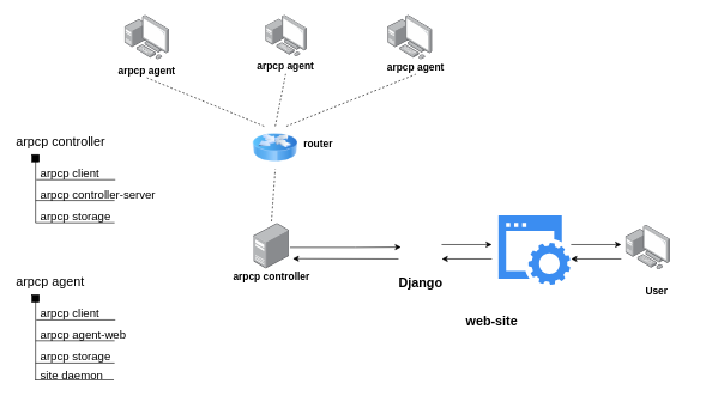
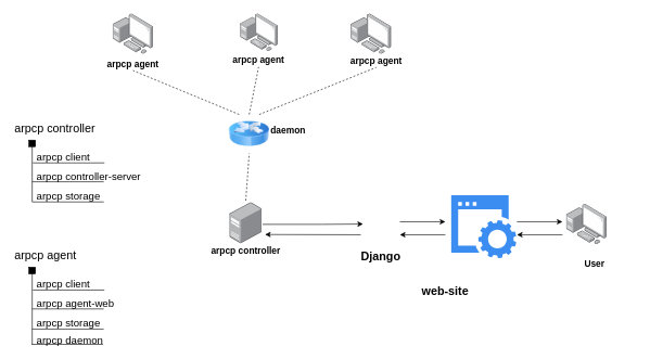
- <mxCell id="50" value="&lt;span style=&quot;font-size: 14px&quot;&gt;router&lt;/span&gt;" style="text;html=1;strokeColor=none;fillColor=none;align=center;verticalAlign=middle;whiteSpace=wrap;rounded=0;fontStyle=1" vertex="1" parent="1"><mxGeometry x="411" y="190" width="63" height="20" as="geometry" /></mxCell>
+ <mxCell id="50" value="&lt;span style=&quot;font-size: 14px&quot;&gt;daemon&lt;/span&gt;" style="text;html=1;strokeColor=none;fillColor=none;align=center;verticalAlign=middle;whiteSpace=wrap;rounded=0;fontStyle=1" vertex="1" parent="1"><mxGeometry x="411" y="190" width="63" height="20" as="geometry" /></mxCell>
- <mxCell id="41" value="site daemon" style="text;html=1;fontSize=16;" parent="1" vertex="1"><mxGeometry x="54" y="505.5" width="90" height="20" as="geometry" /></mxCell>
+ <mxCell id="41" value="arpcp daemon" style="text;html=1;fontSize=16;" parent="1" vertex="1"><mxGeometry x="54" y="505.5" width="90" height="20" as="geometry" /></mxCell>
